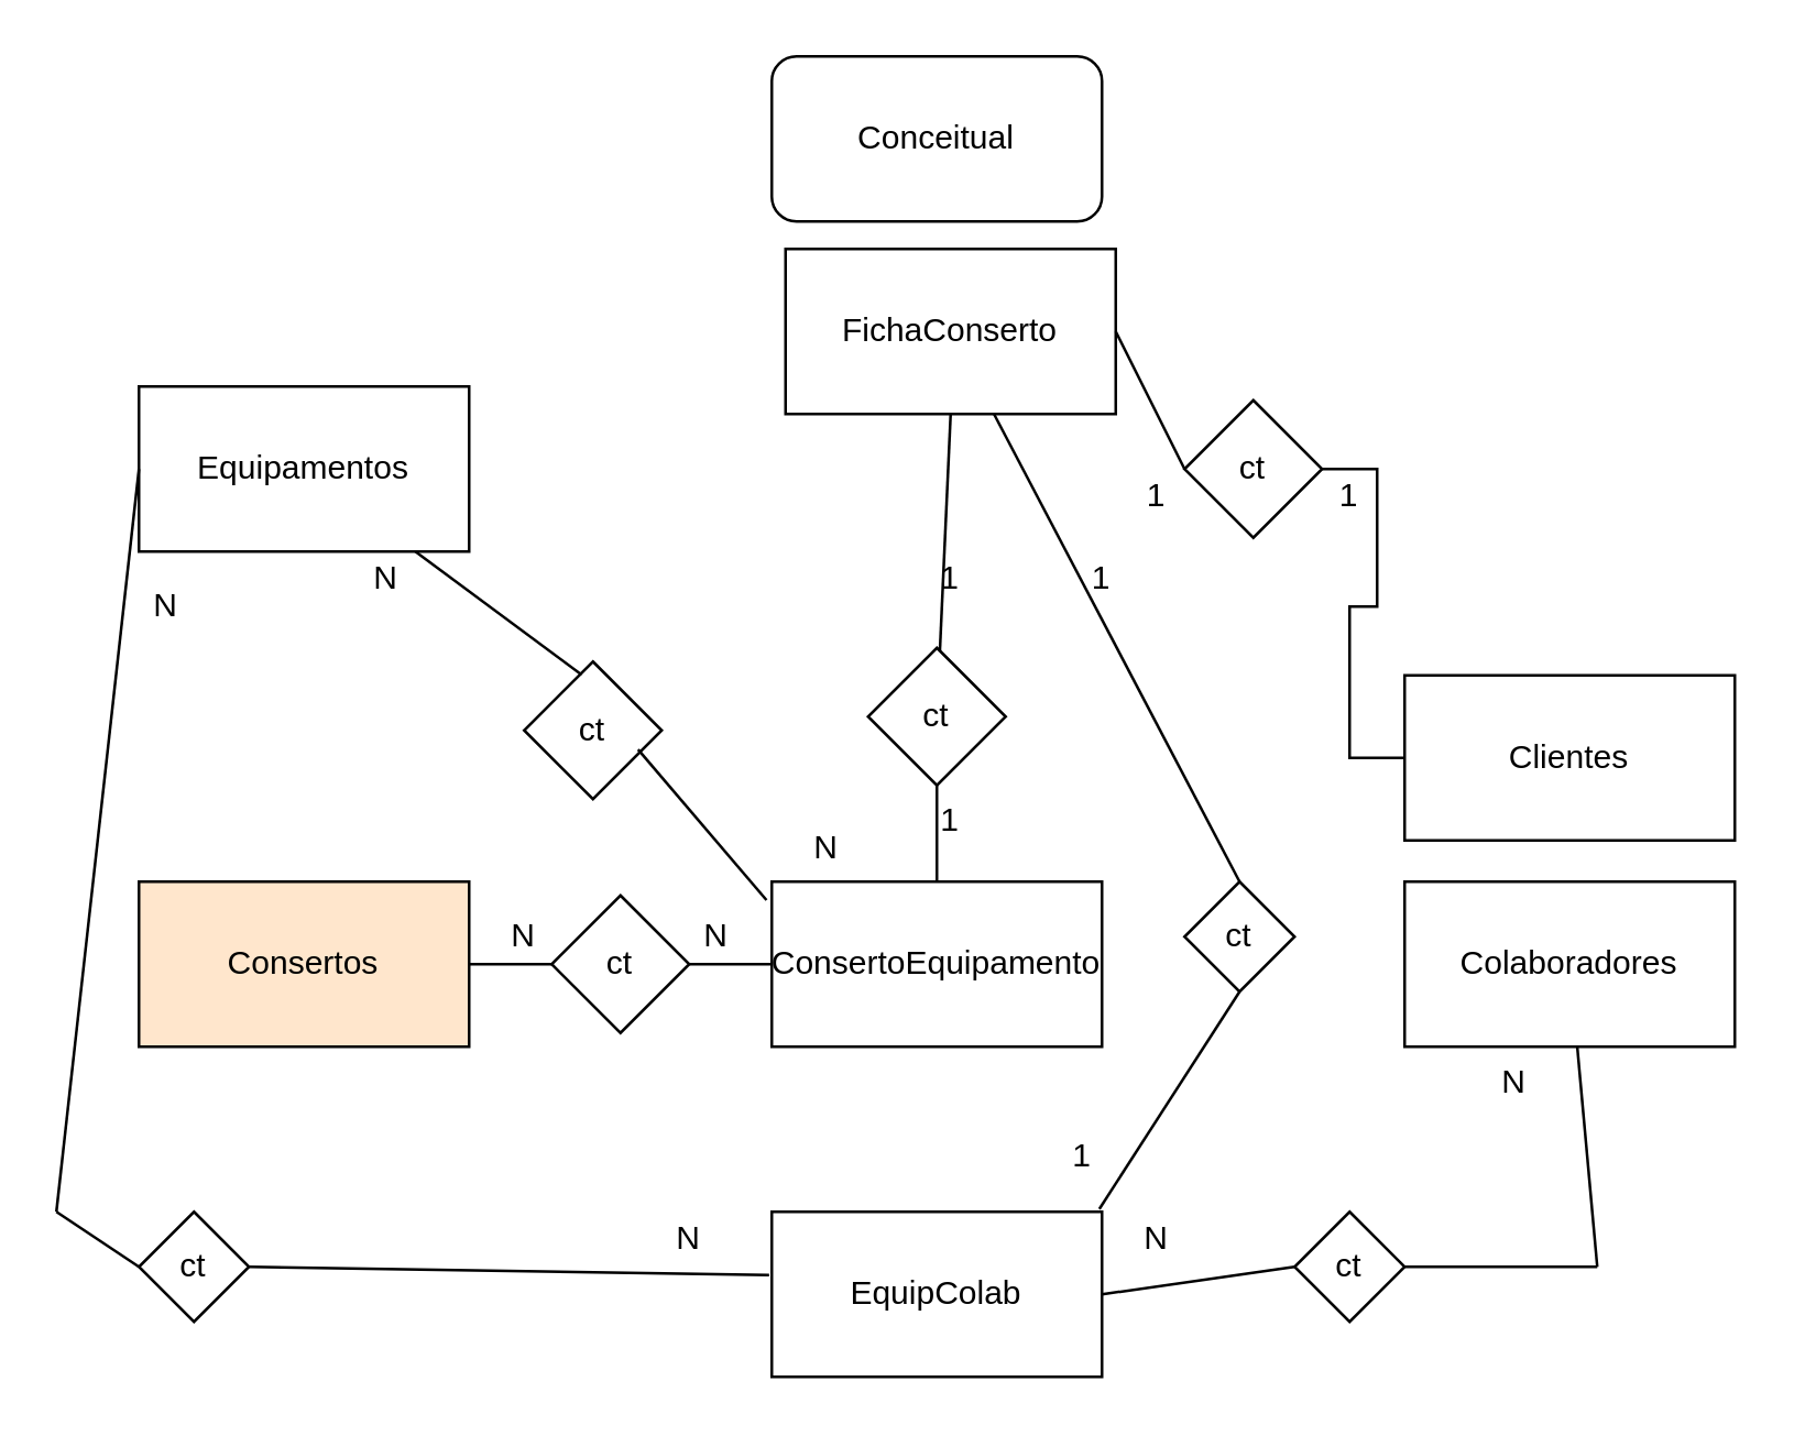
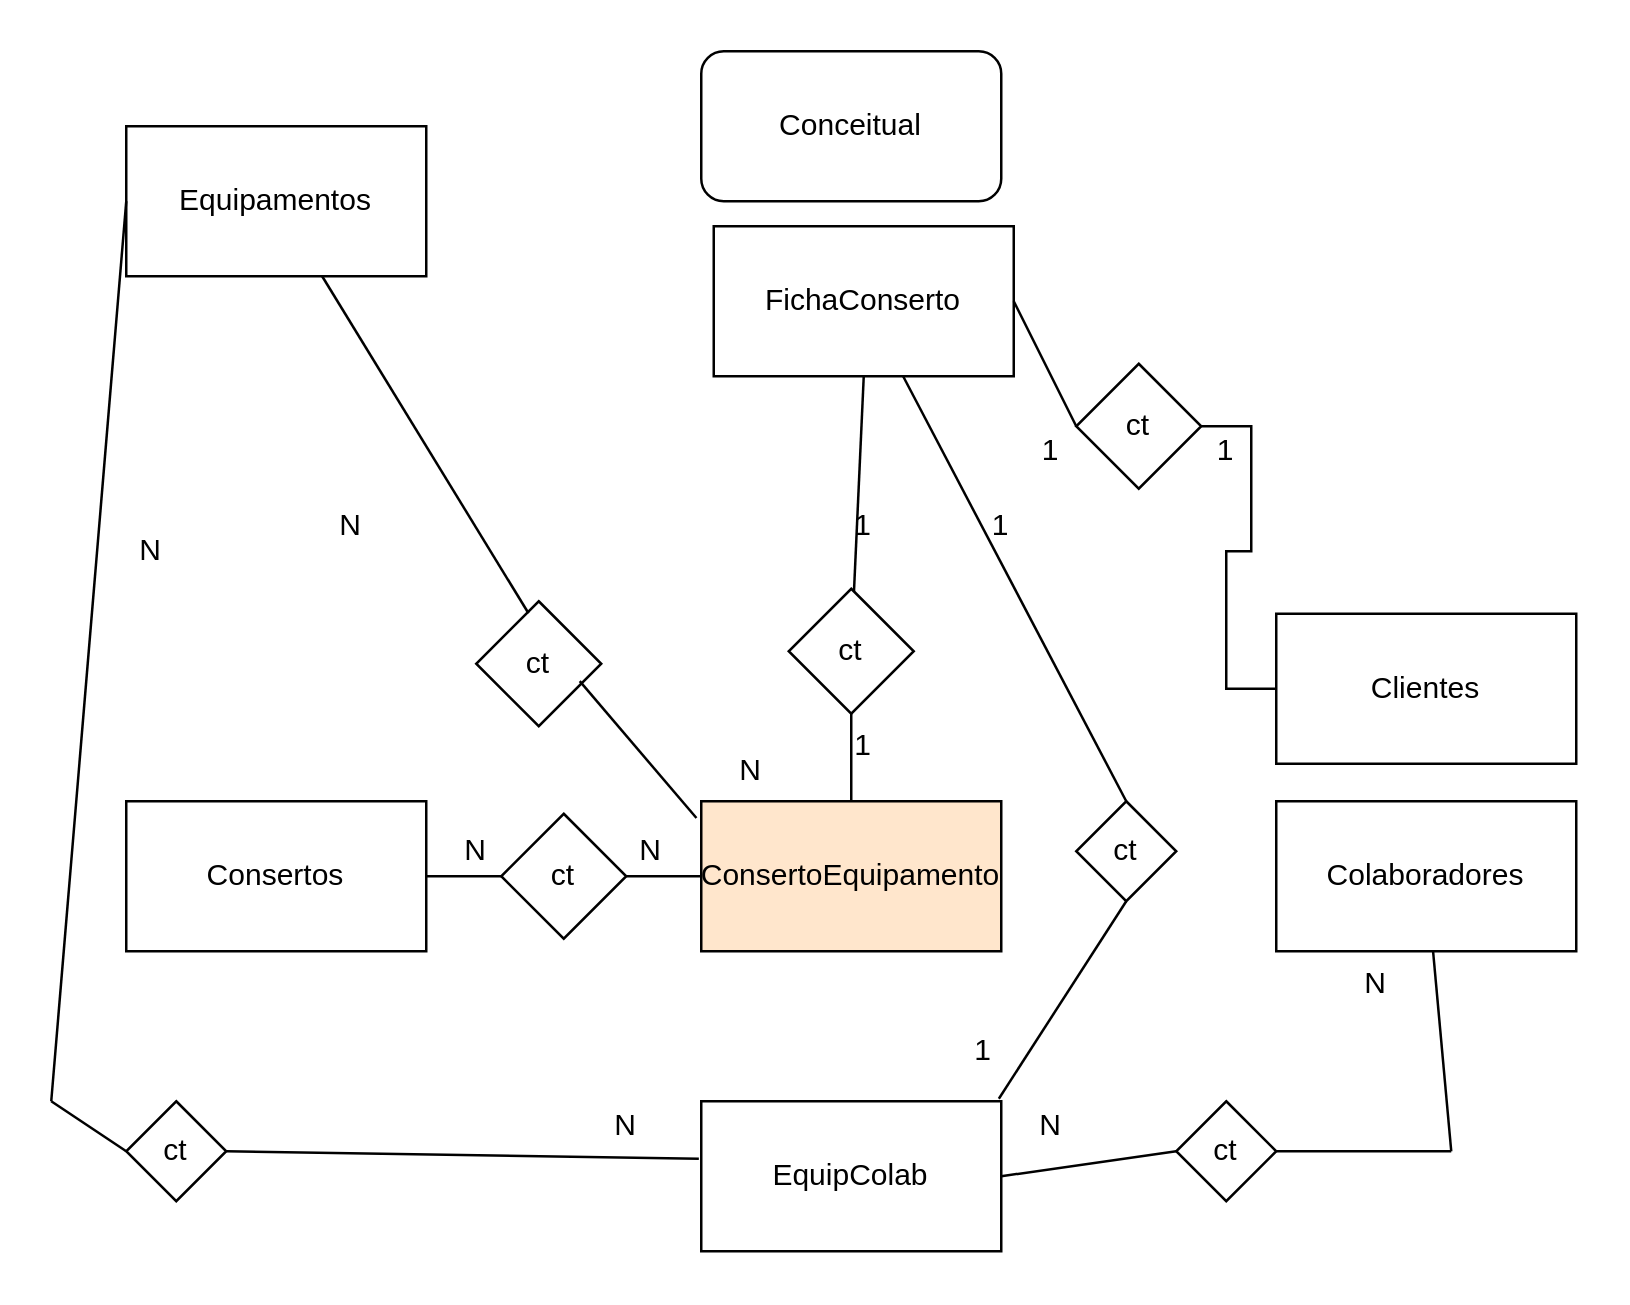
- <mxCell id="3" value="Equipamentos" style="rounded=0;whiteSpace=wrap;html=1;" vertex="1" parent="1"><mxGeometry x="50" y="140" width="120" height="60" as="geometry" /></mxCell>
+ <mxCell id="3" value="Equipamentos" style="rounded=0;whiteSpace=wrap;html=1;" vertex="1" parent="1"><mxGeometry x="50" y="50" width="120" height="60" as="geometry" /></mxCell>
- <mxCell id="5" value="Consertos" style="rounded=0;whiteSpace=wrap;html=1;fillColor=#ffe6cc;" vertex="1" parent="1"><mxGeometry x="50" y="320" width="120" height="60" as="geometry" /></mxCell>
+ <mxCell id="5" value="Consertos" style="rounded=0;whiteSpace=wrap;html=1;" vertex="1" parent="1"><mxGeometry x="50" y="320" width="120" height="60" as="geometry" /></mxCell>
- <mxCell id="6" value="ConsertoEquipamento" style="rounded=0;whiteSpace=wrap;html=1;" vertex="1" parent="1"><mxGeometry x="280" y="320" width="120" height="60" as="geometry" /></mxCell>
+ <mxCell id="6" value="ConsertoEquipamento" style="rounded=0;whiteSpace=wrap;html=1;fillColor=#ffe6cc;" vertex="1" parent="1"><mxGeometry x="280" y="320" width="120" height="60" as="geometry" /></mxCell>
